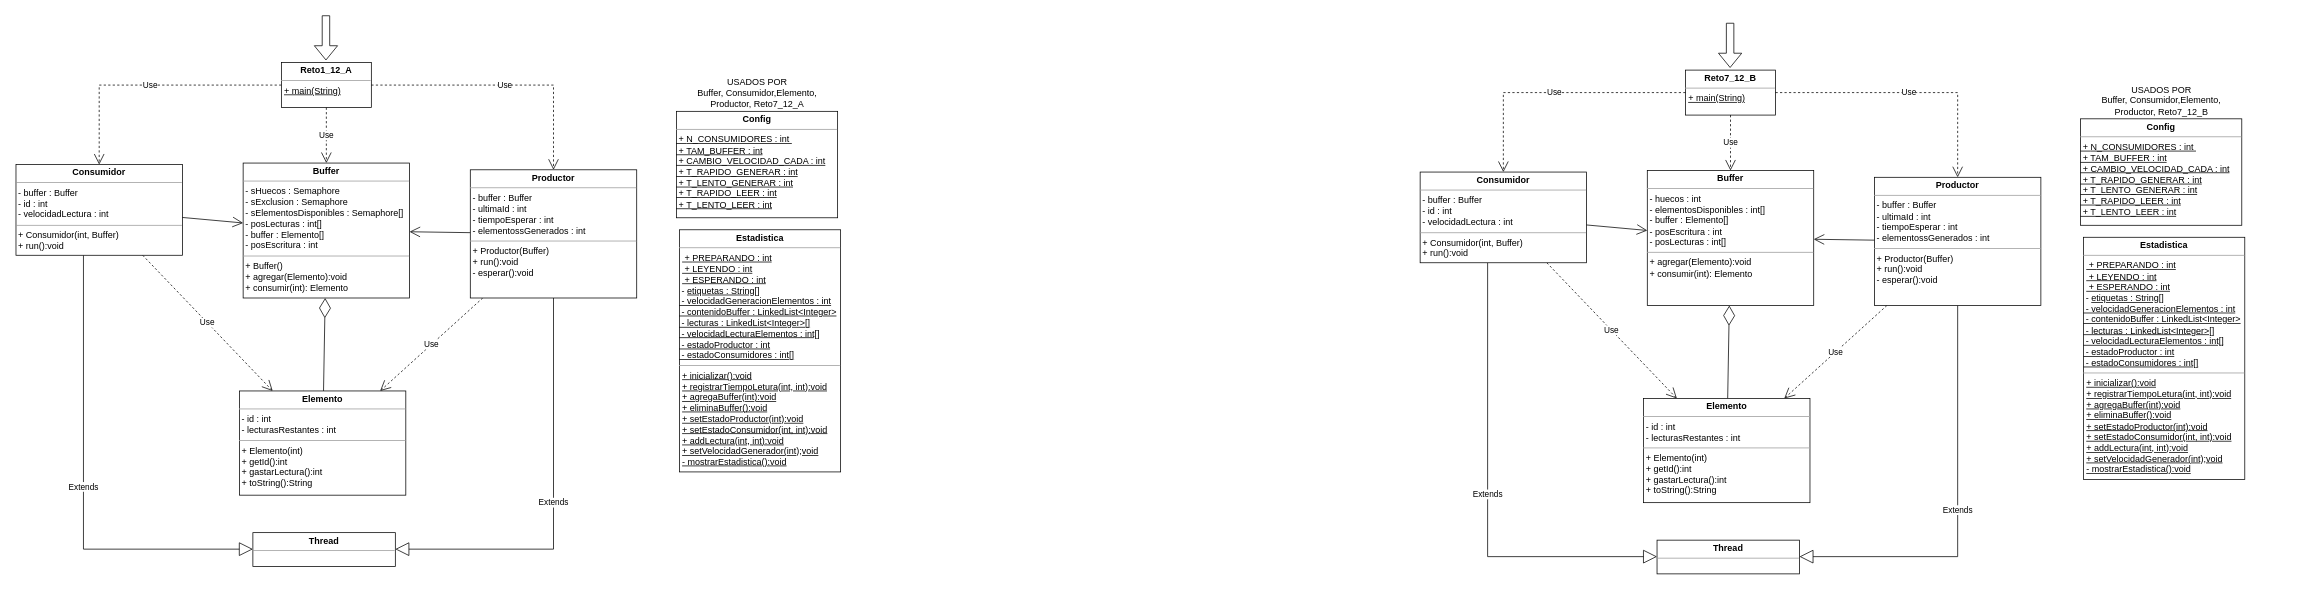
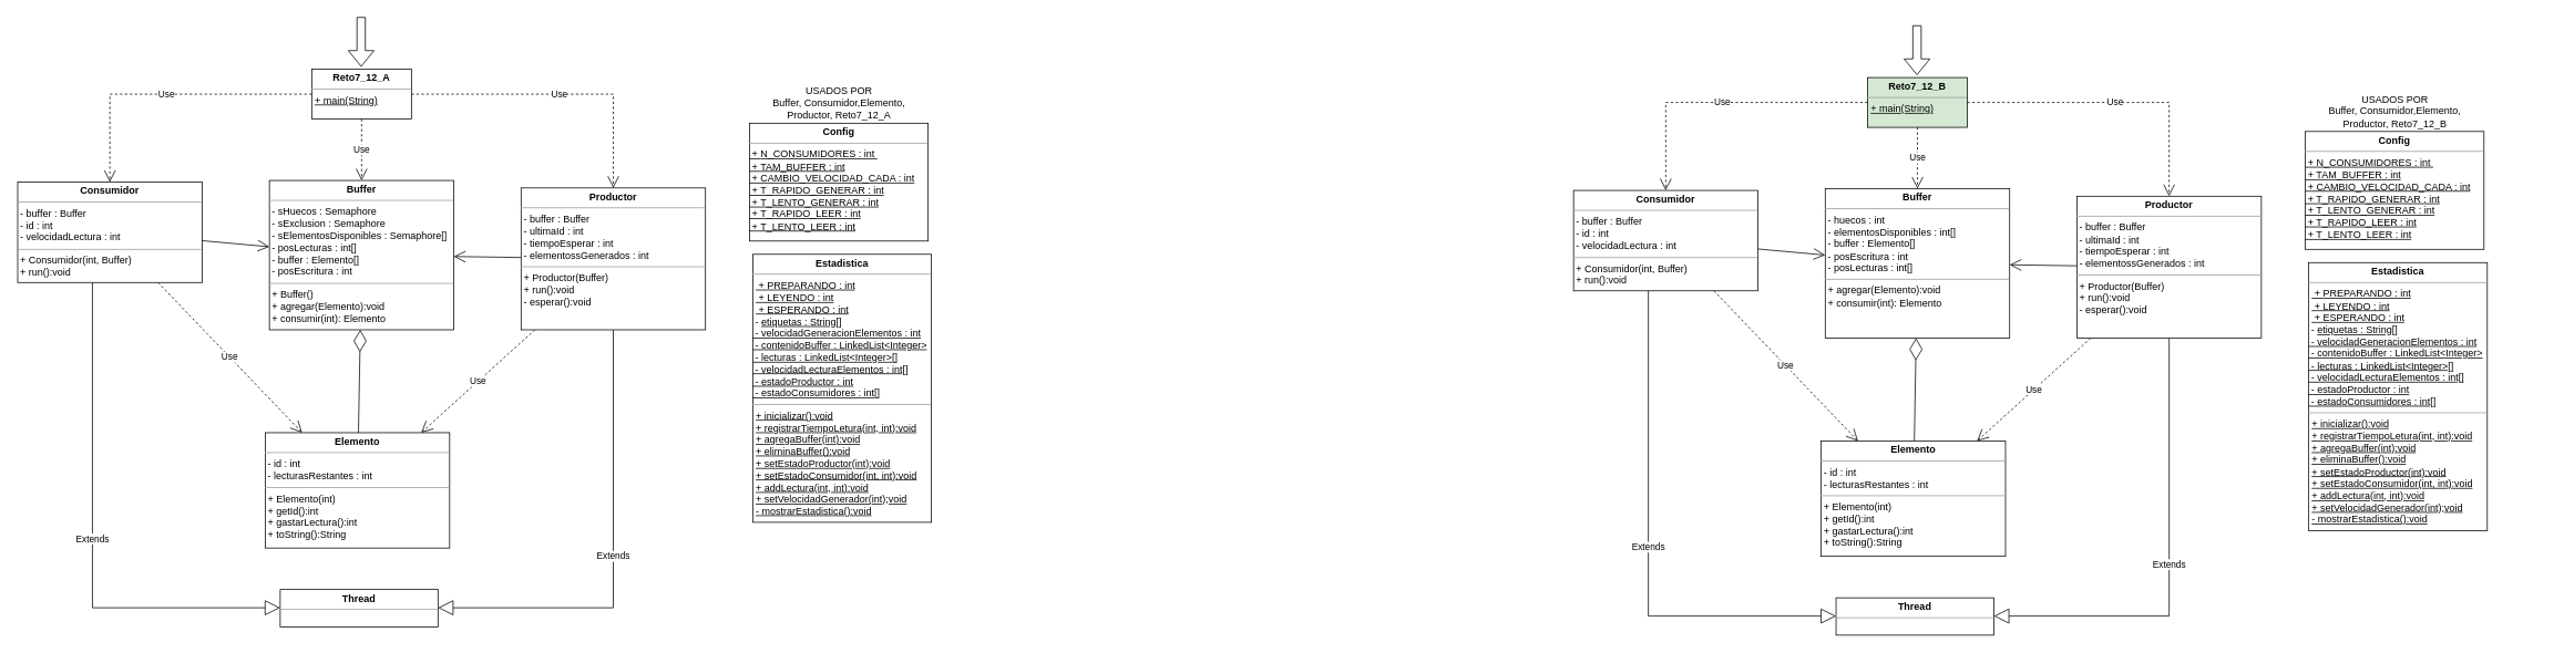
- <mxCell id="2" value="&lt;p style=&quot;margin:0px;margin-top:4px;text-align:center;&quot;&gt;&lt;b&gt;Reto1_12_A&lt;/b&gt;&lt;/p&gt;&lt;hr size=&quot;1&quot;&gt;&lt;p style=&quot;margin:0px;margin-left:4px;&quot;&gt;&lt;u&gt;+ main(String)&lt;/u&gt;&lt;br&gt;&lt;/p&gt;" style="verticalAlign=top;align=left;overflow=fill;fontSize=12;fontFamily=Helvetica;html=1;" parent="1" vertex="1"><mxGeometry x="374" y="83" width="120" height="60" as="geometry" /></mxCell>
+ <mxCell id="2" value="&lt;p style=&quot;margin:0px;margin-top:4px;text-align:center;&quot;&gt;&lt;b&gt;Reto7_12_A&lt;/b&gt;&lt;/p&gt;&lt;hr size=&quot;1&quot;&gt;&lt;p style=&quot;margin:0px;margin-left:4px;&quot;&gt;&lt;u&gt;+ main(String)&lt;/u&gt;&lt;br&gt;&lt;/p&gt;" style="verticalAlign=top;align=left;overflow=fill;fontSize=12;fontFamily=Helvetica;html=1;" parent="1" vertex="1"><mxGeometry x="374" y="83" width="120" height="60" as="geometry" /></mxCell>
- <mxCell id="22" value="&lt;p style=&quot;margin:0px;margin-top:4px;text-align:center;&quot;&gt;&lt;b&gt;Reto7_12_B&lt;/b&gt;&lt;/p&gt;&lt;hr size=&quot;1&quot;&gt;&lt;p style=&quot;margin:0px;margin-left:4px;&quot;&gt;&lt;u&gt;+ main(String)&lt;/u&gt;&lt;br&gt;&lt;/p&gt;" style="verticalAlign=top;align=left;overflow=fill;fontSize=12;fontFamily=Helvetica;html=1;" vertex="1" parent="1"><mxGeometry x="2247" y="93" width="120" height="60" as="geometry" /></mxCell>
+ <mxCell id="22" value="&lt;p style=&quot;margin:0px;margin-top:4px;text-align:center;&quot;&gt;&lt;b&gt;Reto7_12_B&lt;/b&gt;&lt;/p&gt;&lt;hr size=&quot;1&quot;&gt;&lt;p style=&quot;margin:0px;margin-left:4px;&quot;&gt;&lt;u&gt;+ main(String)&lt;/u&gt;&lt;br&gt;&lt;/p&gt;" style="verticalAlign=top;align=left;overflow=fill;fontSize=12;fontFamily=Helvetica;html=1;fillColor=#d5e8d4;" vertex="1" parent="1"><mxGeometry x="2247" y="93" width="120" height="60" as="geometry" /></mxCell>
